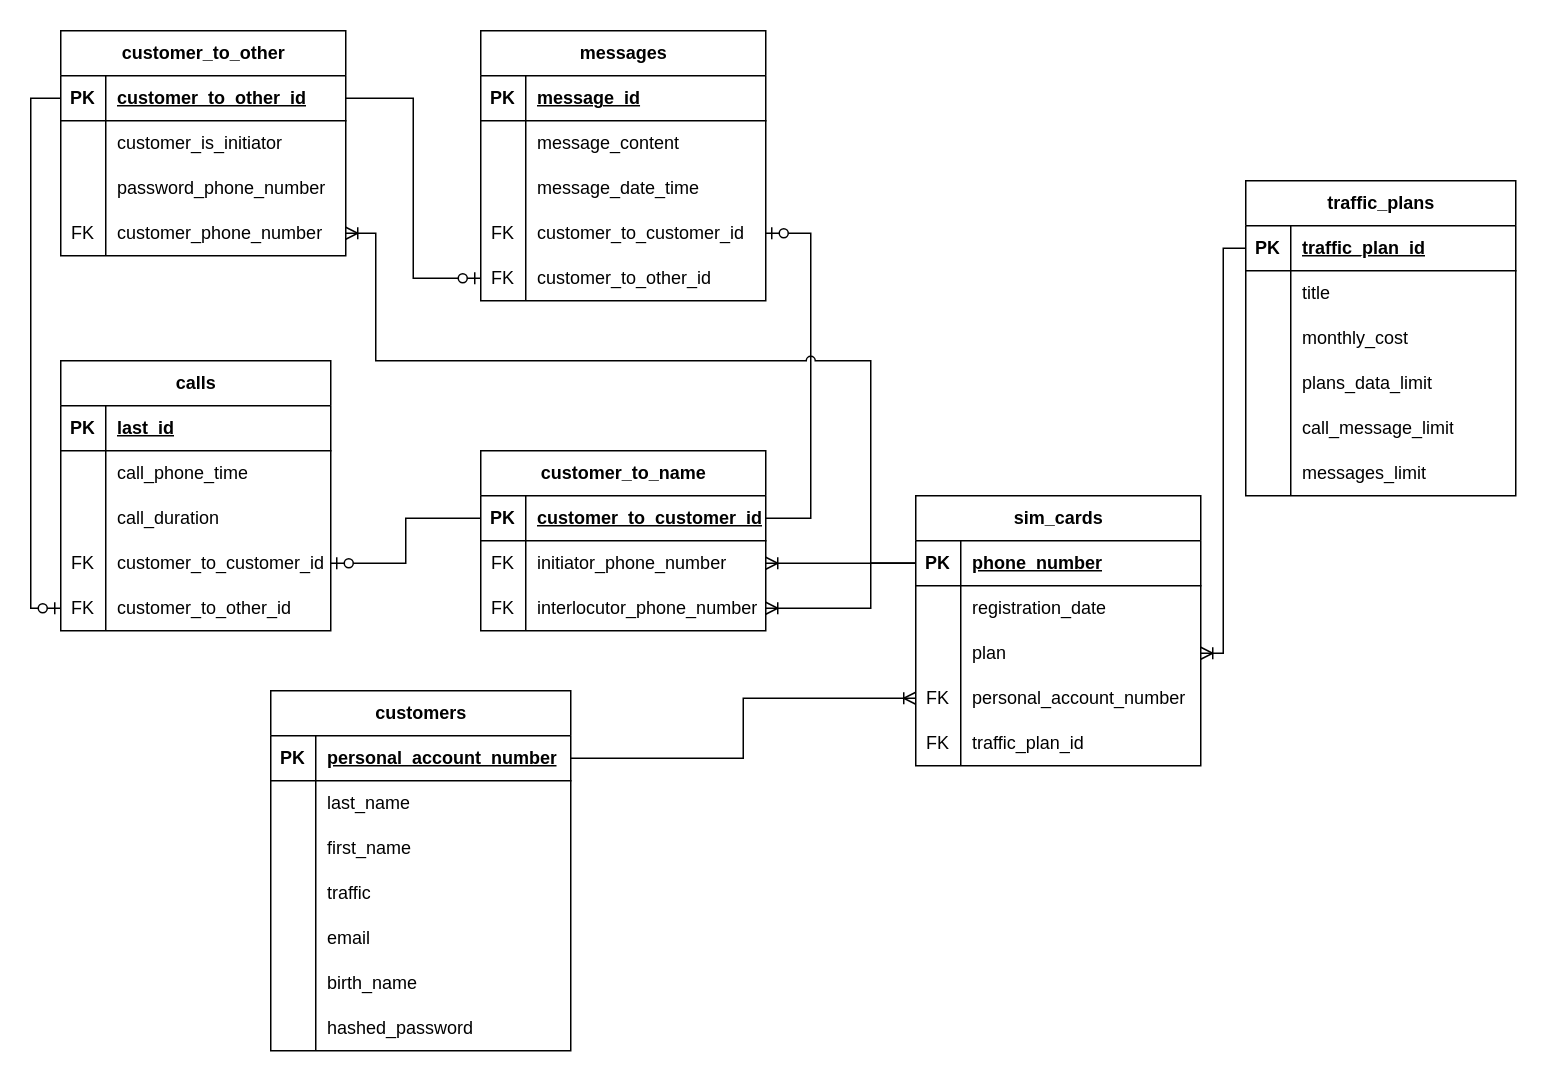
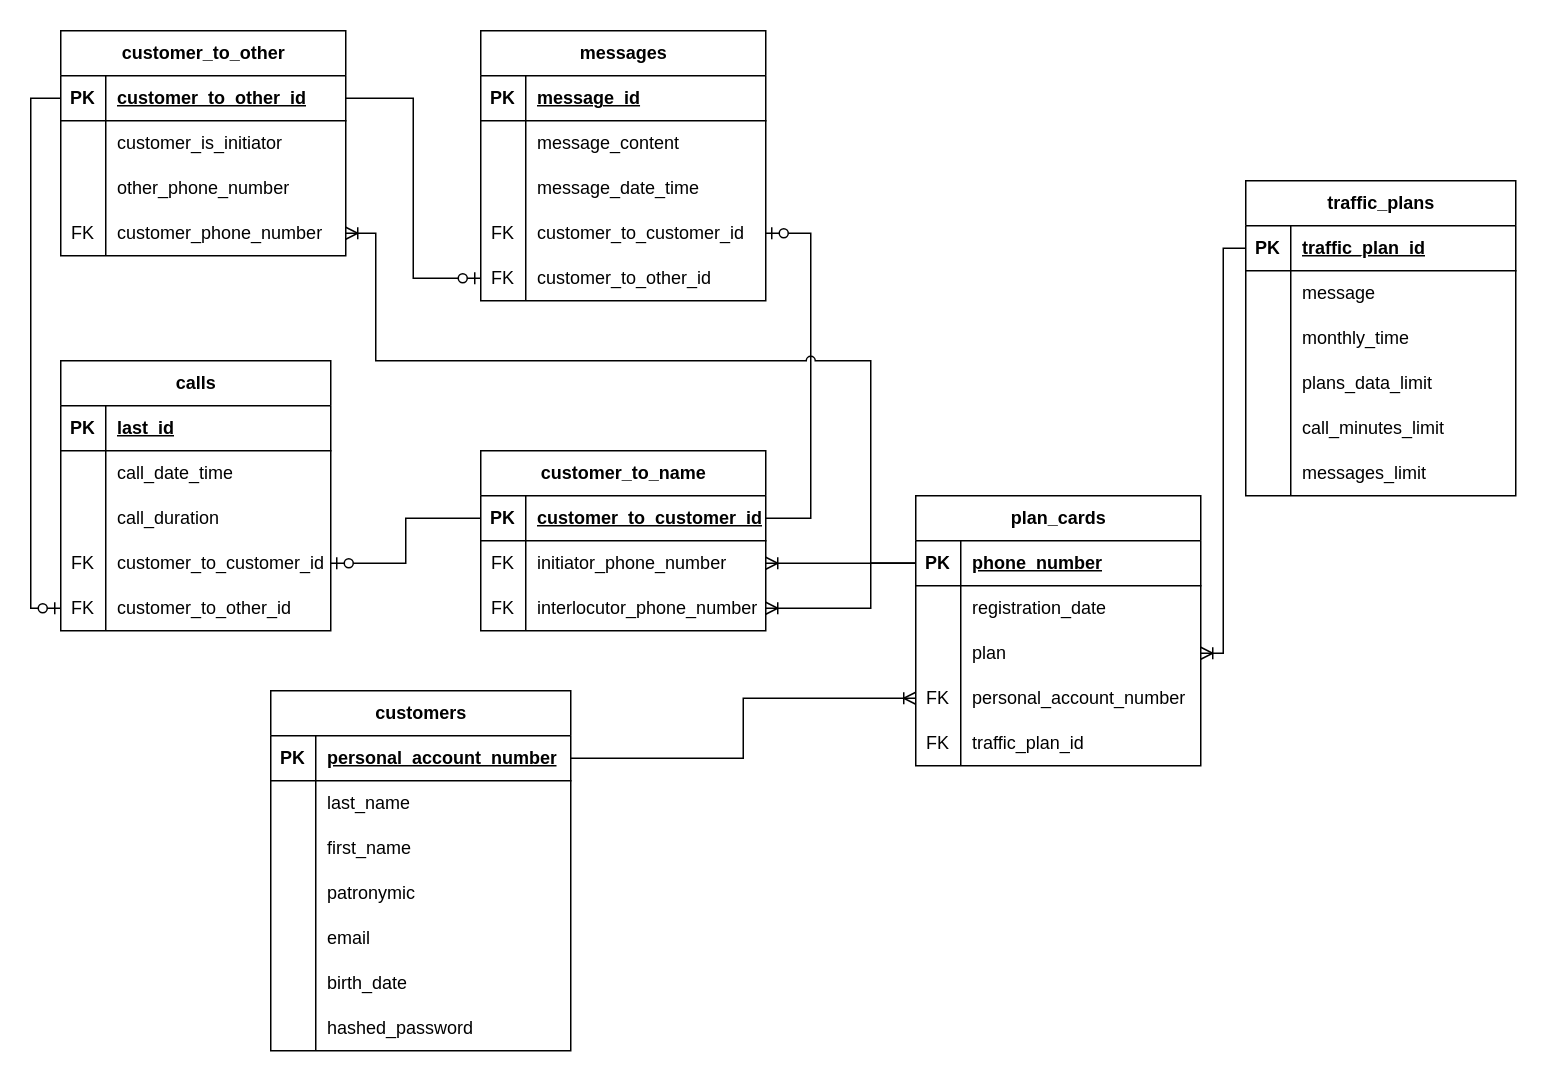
- <mxCell id="110" value="password_phone_number" style="shape=partialRectangle;connectable=0;fillColor=none;top=0;left=0;bottom=0;right=0;align=left;spacingLeft=6;overflow=hidden;whiteSpace=wrap;html=1;" parent="108" vertex="1"><mxGeometry x="30" width="160" height="30" as="geometry"><mxRectangle width="160" height="30" as="alternateBounds" /></mxGeometry></mxCell>
+ <mxCell id="110" value="other_phone_number" style="shape=partialRectangle;connectable=0;fillColor=none;top=0;left=0;bottom=0;right=0;align=left;spacingLeft=6;overflow=hidden;whiteSpace=wrap;html=1;" parent="108" vertex="1"><mxGeometry x="30" width="160" height="30" as="geometry"><mxRectangle width="160" height="30" as="alternateBounds" /></mxGeometry></mxCell>
- <mxCell id="30" value="title" style="shape=partialRectangle;connectable=0;fillColor=none;top=0;left=0;bottom=0;right=0;align=left;spacingLeft=6;overflow=hidden;whiteSpace=wrap;html=1;" parent="28" vertex="1"><mxGeometry x="30" width="150" height="30" as="geometry"><mxRectangle width="150" height="30" as="alternateBounds" /></mxGeometry></mxCell>
+ <mxCell id="30" value="message" style="shape=partialRectangle;connectable=0;fillColor=none;top=0;left=0;bottom=0;right=0;align=left;spacingLeft=6;overflow=hidden;whiteSpace=wrap;html=1;" parent="28" vertex="1"><mxGeometry x="30" width="150" height="30" as="geometry"><mxRectangle width="150" height="30" as="alternateBounds" /></mxGeometry></mxCell>
- <mxCell id="33" value="monthly_cost" style="shape=partialRectangle;connectable=0;fillColor=none;top=0;left=0;bottom=0;right=0;align=left;spacingLeft=6;overflow=hidden;whiteSpace=wrap;html=1;" parent="31" vertex="1"><mxGeometry x="30" width="150" height="30" as="geometry"><mxRectangle width="150" height="30" as="alternateBounds" /></mxGeometry></mxCell>
+ <mxCell id="33" value="monthly_time" style="shape=partialRectangle;connectable=0;fillColor=none;top=0;left=0;bottom=0;right=0;align=left;spacingLeft=6;overflow=hidden;whiteSpace=wrap;html=1;" parent="31" vertex="1"><mxGeometry x="30" width="150" height="30" as="geometry"><mxRectangle width="150" height="30" as="alternateBounds" /></mxGeometry></mxCell>
- <mxCell id="39" value="call_message_limit" style="shape=partialRectangle;connectable=0;fillColor=none;top=0;left=0;bottom=0;right=0;align=left;spacingLeft=6;overflow=hidden;whiteSpace=wrap;html=1;" parent="37" vertex="1"><mxGeometry x="30" width="150" height="30" as="geometry"><mxRectangle width="150" height="30" as="alternateBounds" /></mxGeometry></mxCell>
+ <mxCell id="39" value="call_minutes_limit" style="shape=partialRectangle;connectable=0;fillColor=none;top=0;left=0;bottom=0;right=0;align=left;spacingLeft=6;overflow=hidden;whiteSpace=wrap;html=1;" parent="37" vertex="1"><mxGeometry x="30" width="150" height="30" as="geometry"><mxRectangle width="150" height="30" as="alternateBounds" /></mxGeometry></mxCell>
- <mxCell id="49" value="call_phone_time" style="shape=partialRectangle;connectable=0;fillColor=none;top=0;left=0;bottom=0;right=0;align=left;spacingLeft=6;overflow=hidden;whiteSpace=wrap;html=1;" parent="47" vertex="1"><mxGeometry x="30" width="150" height="30" as="geometry"><mxRectangle width="150" height="30" as="alternateBounds" /></mxGeometry></mxCell>
+ <mxCell id="49" value="call_date_time" style="shape=partialRectangle;connectable=0;fillColor=none;top=0;left=0;bottom=0;right=0;align=left;spacingLeft=6;overflow=hidden;whiteSpace=wrap;html=1;" parent="47" vertex="1"><mxGeometry x="30" width="150" height="30" as="geometry"><mxRectangle width="150" height="30" as="alternateBounds" /></mxGeometry></mxCell>
- <mxCell id="59" value="sim_cards" style="shape=table;startSize=30;container=1;collapsible=1;childLayout=tableLayout;fixedRows=1;rowLines=0;fontStyle=1;align=center;resizeLast=1;html=1;" parent="1" vertex="1"><mxGeometry x="610" y="330" width="190" height="180" as="geometry" /></mxCell>
+ <mxCell id="59" value="plan_cards" style="shape=table;startSize=30;container=1;collapsible=1;childLayout=tableLayout;fixedRows=1;rowLines=0;fontStyle=1;align=center;resizeLast=1;html=1;" parent="1" vertex="1"><mxGeometry x="610" y="330" width="190" height="180" as="geometry" /></mxCell>
- <mxCell id="14" value="traffic" style="shape=partialRectangle;connectable=0;fillColor=none;top=0;left=0;bottom=0;right=0;align=left;spacingLeft=6;overflow=hidden;whiteSpace=wrap;html=1;" parent="12" vertex="1"><mxGeometry x="30" width="170" height="30" as="geometry"><mxRectangle width="170" height="30" as="alternateBounds" /></mxGeometry></mxCell>
+ <mxCell id="14" value="patronymic" style="shape=partialRectangle;connectable=0;fillColor=none;top=0;left=0;bottom=0;right=0;align=left;spacingLeft=6;overflow=hidden;whiteSpace=wrap;html=1;" parent="12" vertex="1"><mxGeometry x="30" width="170" height="30" as="geometry"><mxRectangle width="170" height="30" as="alternateBounds" /></mxGeometry></mxCell>
- <mxCell id="20" value="birth_name" style="shape=partialRectangle;connectable=0;fillColor=none;top=0;left=0;bottom=0;right=0;align=left;spacingLeft=6;overflow=hidden;whiteSpace=wrap;html=1;" parent="18" vertex="1"><mxGeometry x="30" width="170" height="30" as="geometry"><mxRectangle width="170" height="30" as="alternateBounds" /></mxGeometry></mxCell>
+ <mxCell id="20" value="birth_date" style="shape=partialRectangle;connectable=0;fillColor=none;top=0;left=0;bottom=0;right=0;align=left;spacingLeft=6;overflow=hidden;whiteSpace=wrap;html=1;" parent="18" vertex="1"><mxGeometry x="30" width="170" height="30" as="geometry"><mxRectangle width="170" height="30" as="alternateBounds" /></mxGeometry></mxCell>
